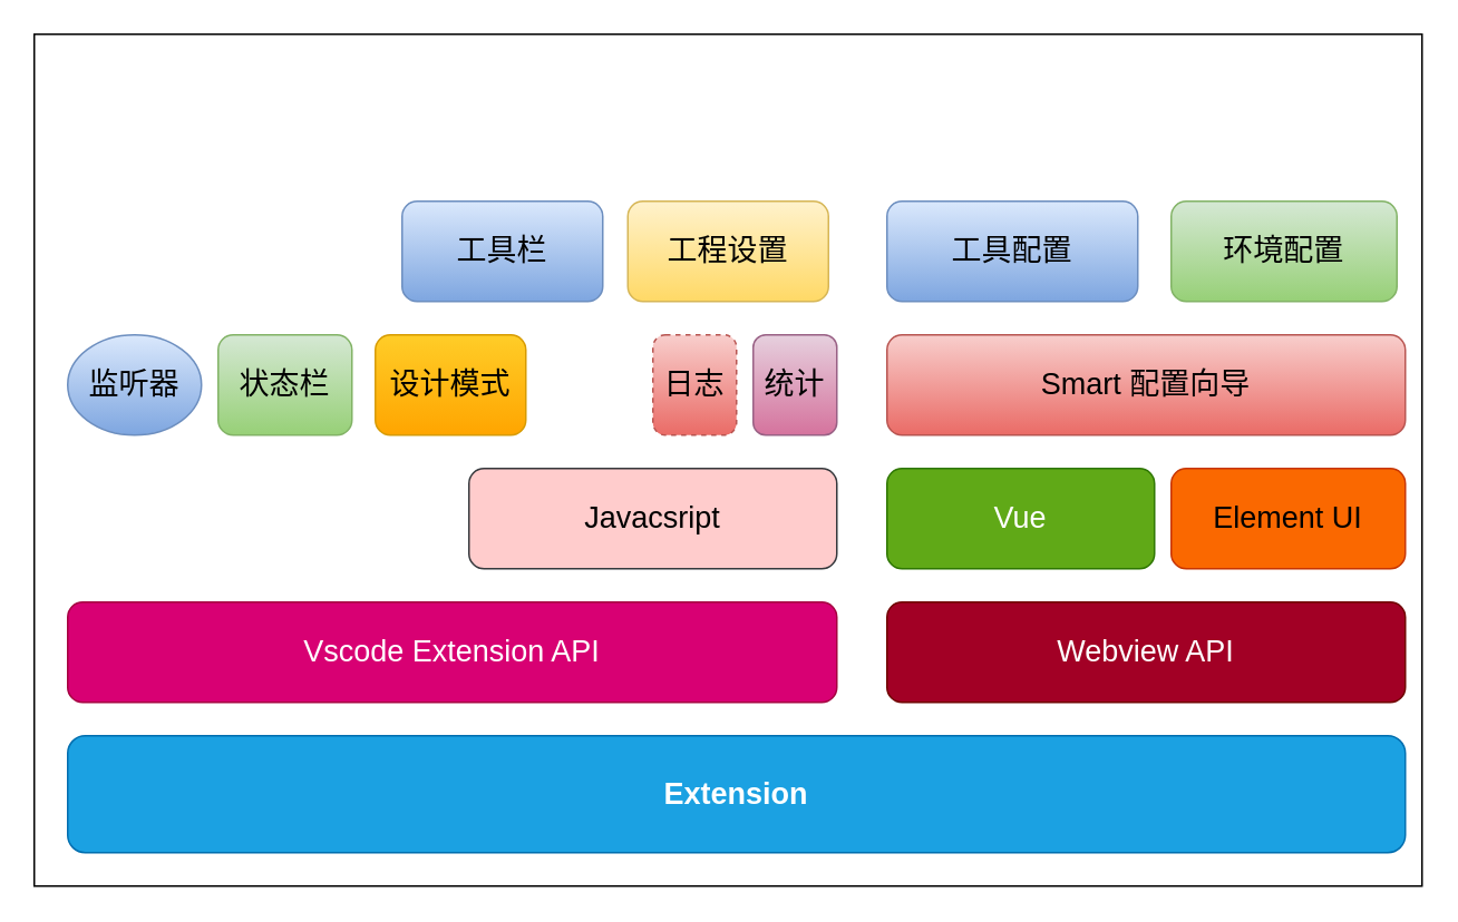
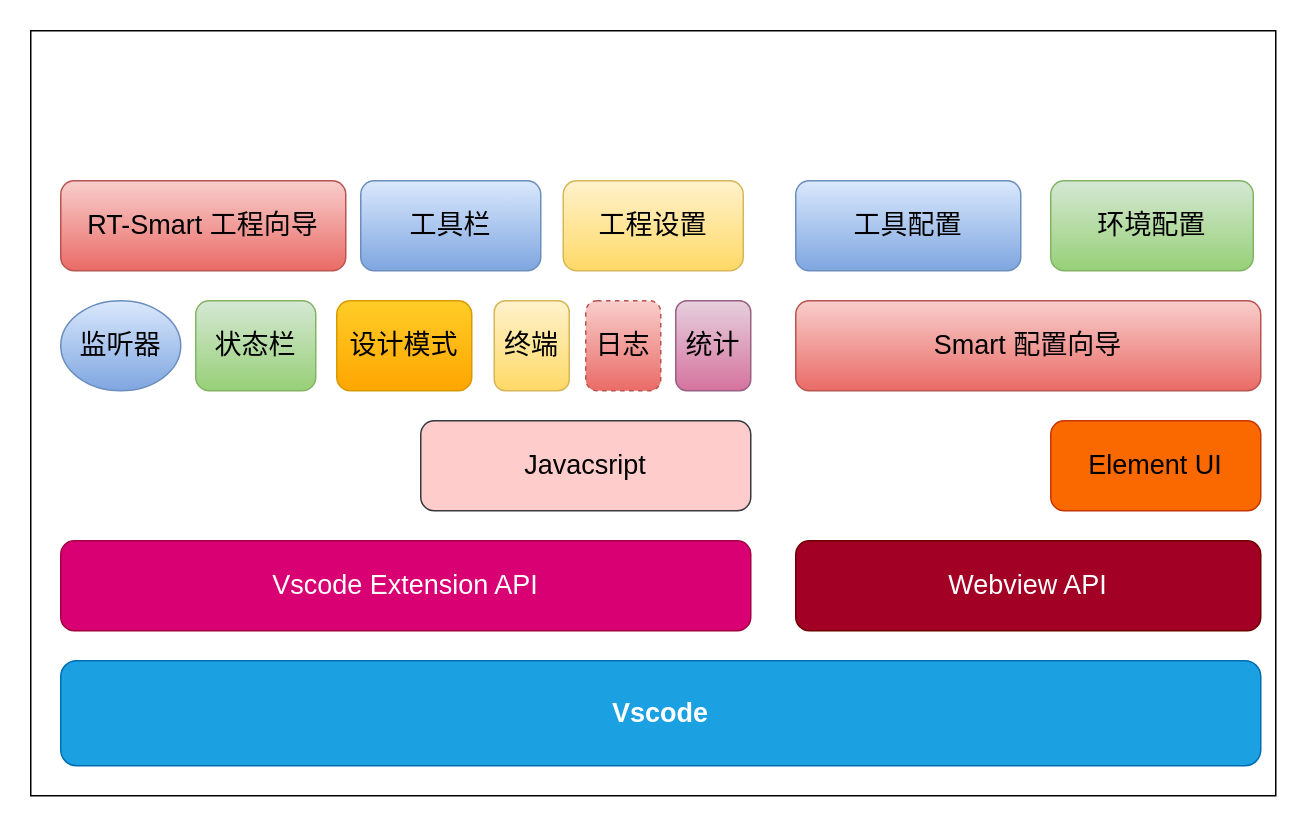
+ <mxCell id="18" value="RT-Smart 工程向导" style="rounded=1;whiteSpace=wrap;html=1;fontSize=18;fillColor=#f8cecc;gradientColor=#ea6b66;strokeColor=#b85450;" parent="1" vertex="1"><mxGeometry x="40" y="120" width="190" height="60" as="geometry" /></mxCell>
+ <mxCell id="12" value="终端" style="rounded=1;whiteSpace=wrap;html=1;fontSize=18;fillColor=#fff2cc;gradientColor=#ffd966;strokeColor=#d6b656;" parent="1" vertex="1"><mxGeometry x="329" y="200" width="50" height="60" as="geometry" /></mxCell>
- <mxCell id="6" value="Vue" style="rounded=1;whiteSpace=wrap;html=1;fontSize=18;fillColor=#60a917;fontColor=#ffffff;strokeColor=#2D7600;" parent="1" vertex="1"><mxGeometry x="530" y="280" width="160" height="60" as="geometry" /></mxCell>
- <mxCell id="3" value="Extension" style="rounded=1;whiteSpace=wrap;html=1;fillColor=#1ba1e2;strokeColor=#006EAF;fontSize=18;fontStyle=1;fontColor=#ffffff;" parent="1" vertex="1"><mxGeometry x="40" y="440" width="800" height="70" as="geometry" /></mxCell>
+ <mxCell id="3" value="Vscode" style="rounded=1;whiteSpace=wrap;html=1;fillColor=#1ba1e2;strokeColor=#006EAF;fontSize=18;fontStyle=1;fontColor=#ffffff;" parent="1" vertex="1"><mxGeometry x="40" y="440" width="800" height="70" as="geometry" /></mxCell>
